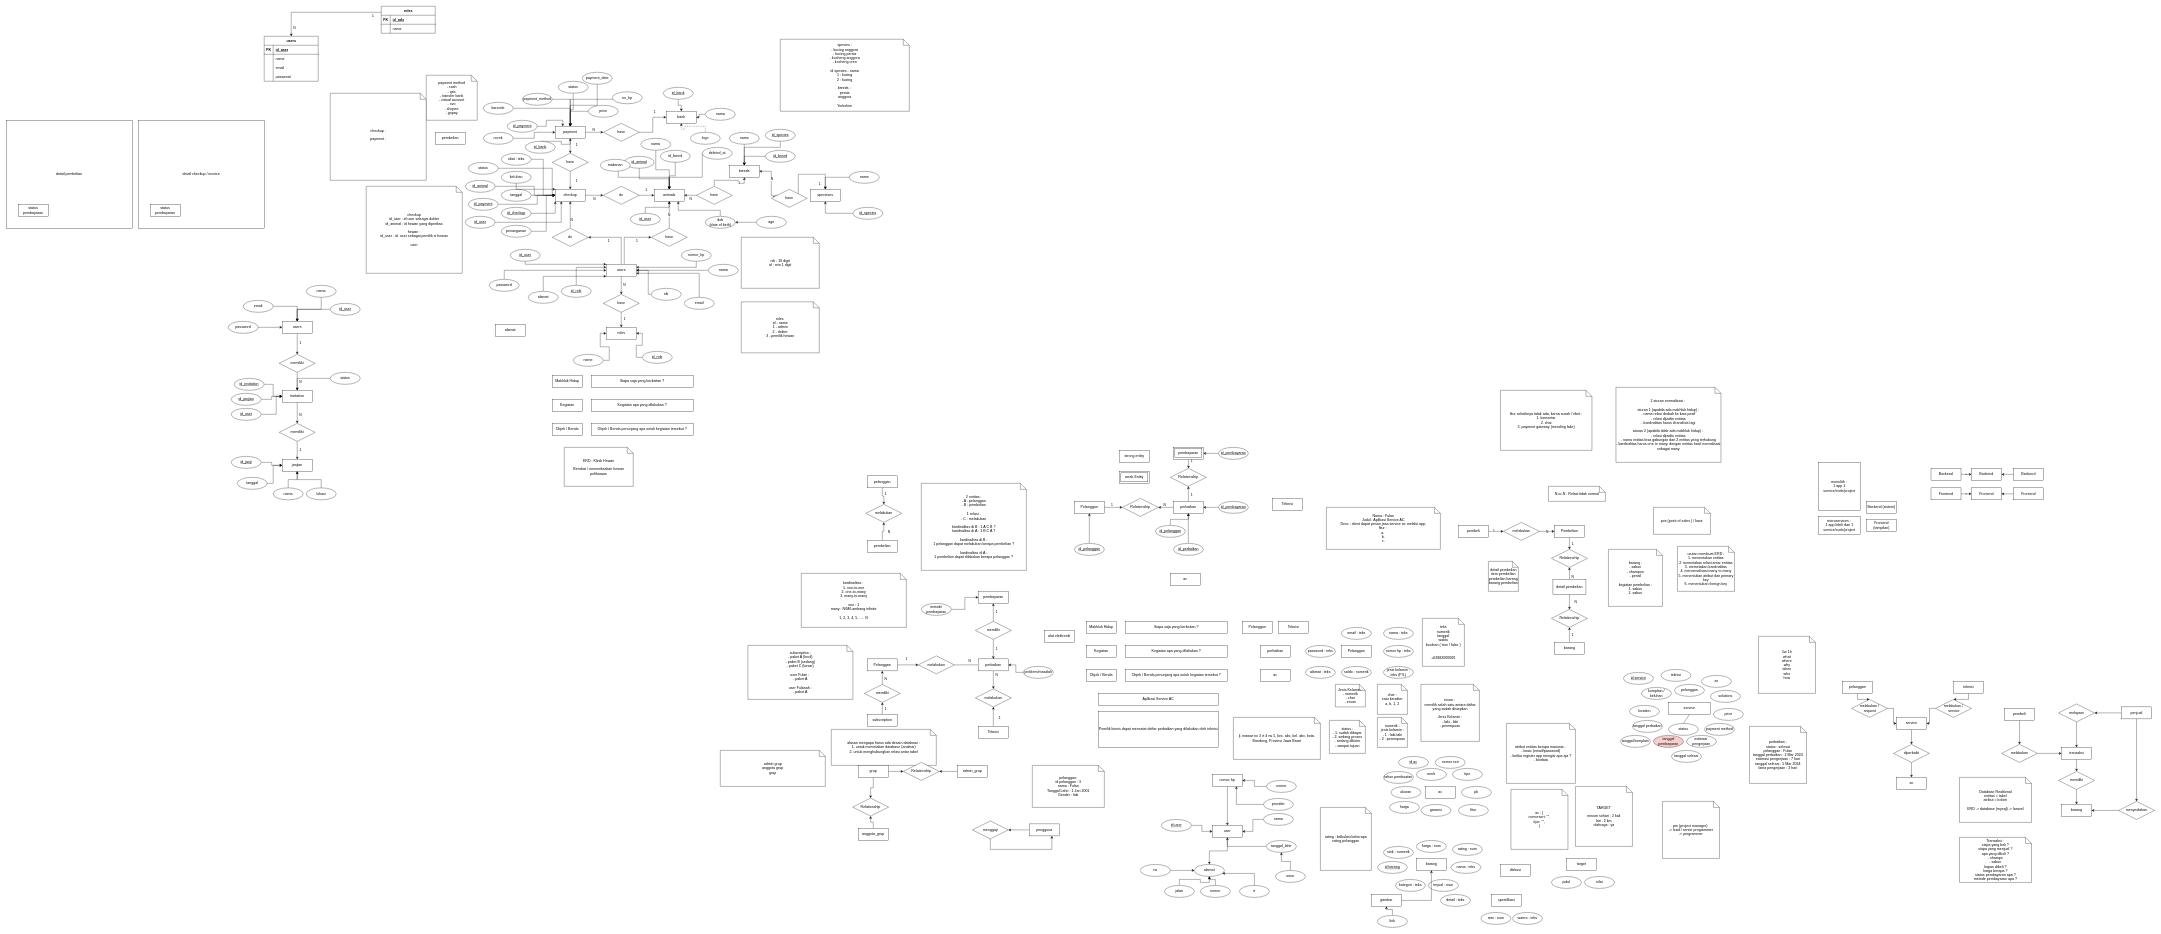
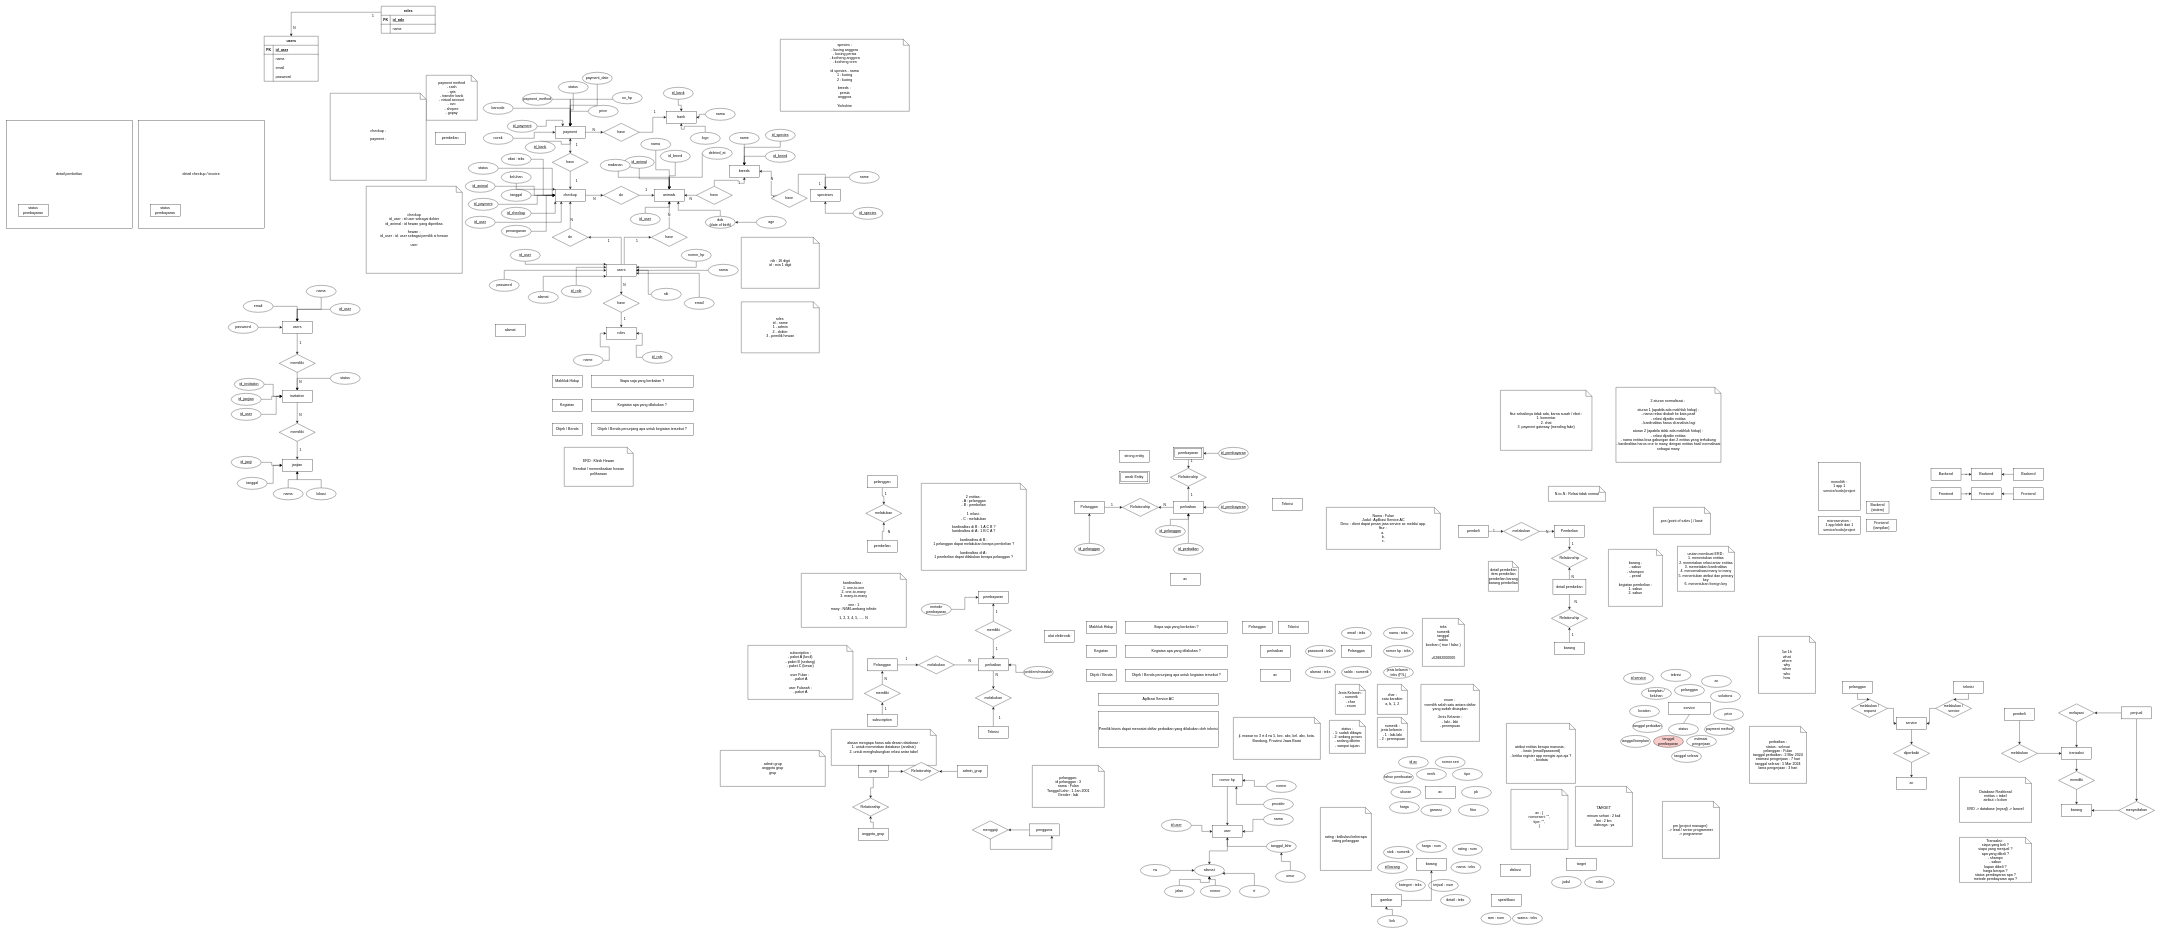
- <mxCell id="383" style="edgeStyle=orthogonalEdgeStyle;rounded=0;orthogonalLoop=1;jettySize=auto;html=1;dashed=1;" parent="1" source="384" target="375" edge="1"><mxGeometry relative="1" as="geometry" /></mxCell>
+ <mxCell id="383" style="edgeStyle=orthogonalEdgeStyle;rounded=0;orthogonalLoop=1;jettySize=auto;html=1;" parent="1" source="384" target="375" edge="1"><mxGeometry relative="1" as="geometry" /></mxCell>
- <mxCell id="244" value="Backend (sistem)" style="whiteSpace=wrap;html=1;align=center;" parent="1" vertex="1"><mxGeometry x="6220" y="1670" width="100" height="40" as="geometry" /></mxCell>
+ <mxCell id="244" value="Backend (sistem)" style="whiteSpace=wrap;html=1;align=center;" parent="1" vertex="1"><mxGeometry x="6220" y="1670" width="75" height="40" as="geometry" /></mxCell>
- <mxCell id="23" value="Jenis Kelamin :&lt;div&gt;- numerik&lt;/div&gt;&lt;div&gt;- char&lt;/div&gt;&lt;div&gt;- enum&lt;/div&gt;" style="shape=note;size=20;whiteSpace=wrap;html=1;" parent="1" vertex="1"><mxGeometry x="4450" y="2280" width="100" height="75" as="geometry" /></mxCell>
+ <mxCell id="23" value="Jenis Kelamin :&lt;div&gt;- numerik&lt;/div&gt;&lt;div&gt;- char&lt;/div&gt;&lt;div&gt;- enum&lt;/div&gt;" style="shape=note;size=20;whiteSpace=wrap;html=1;" parent="1" vertex="1"><mxGeometry x="4450" y="2280" width="100" height="100" as="geometry" /></mxCell>
